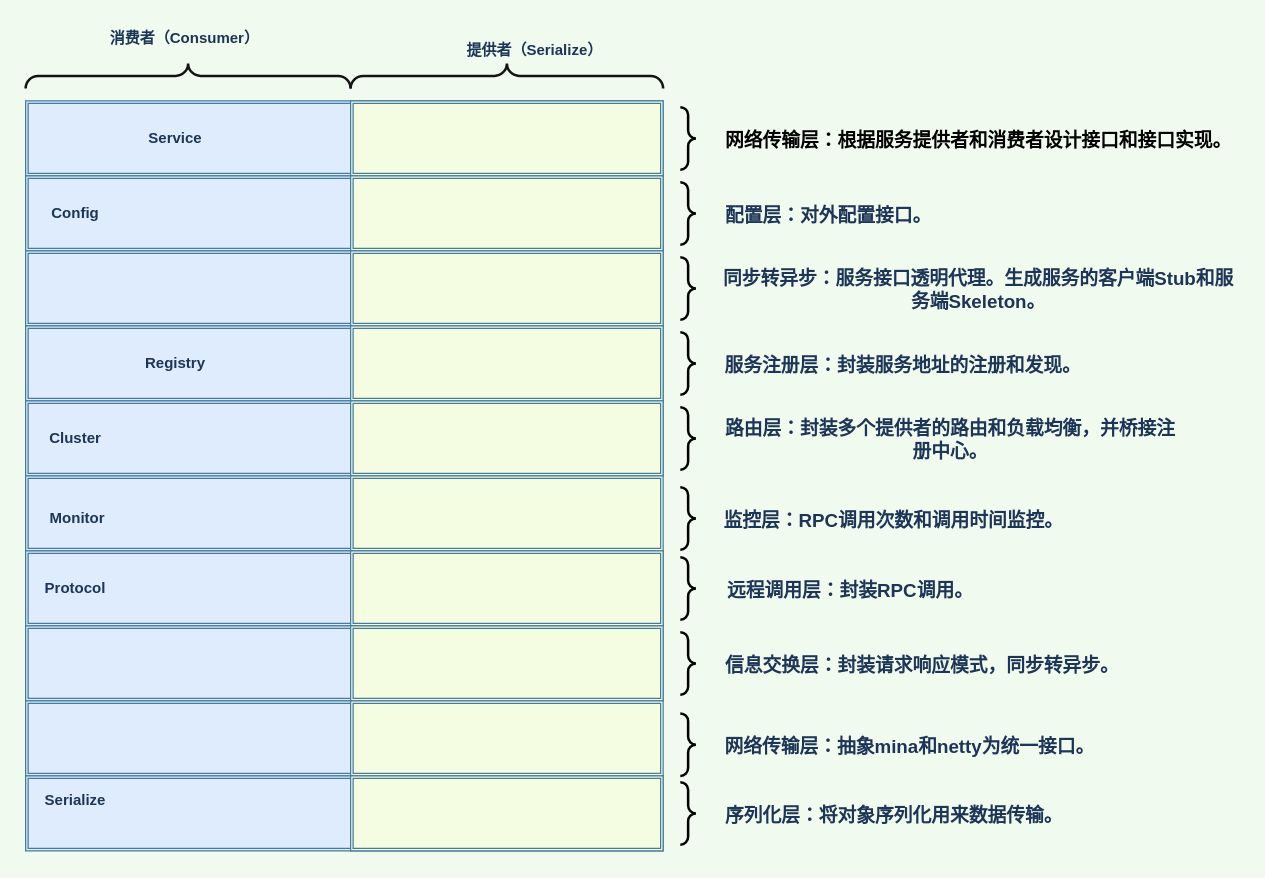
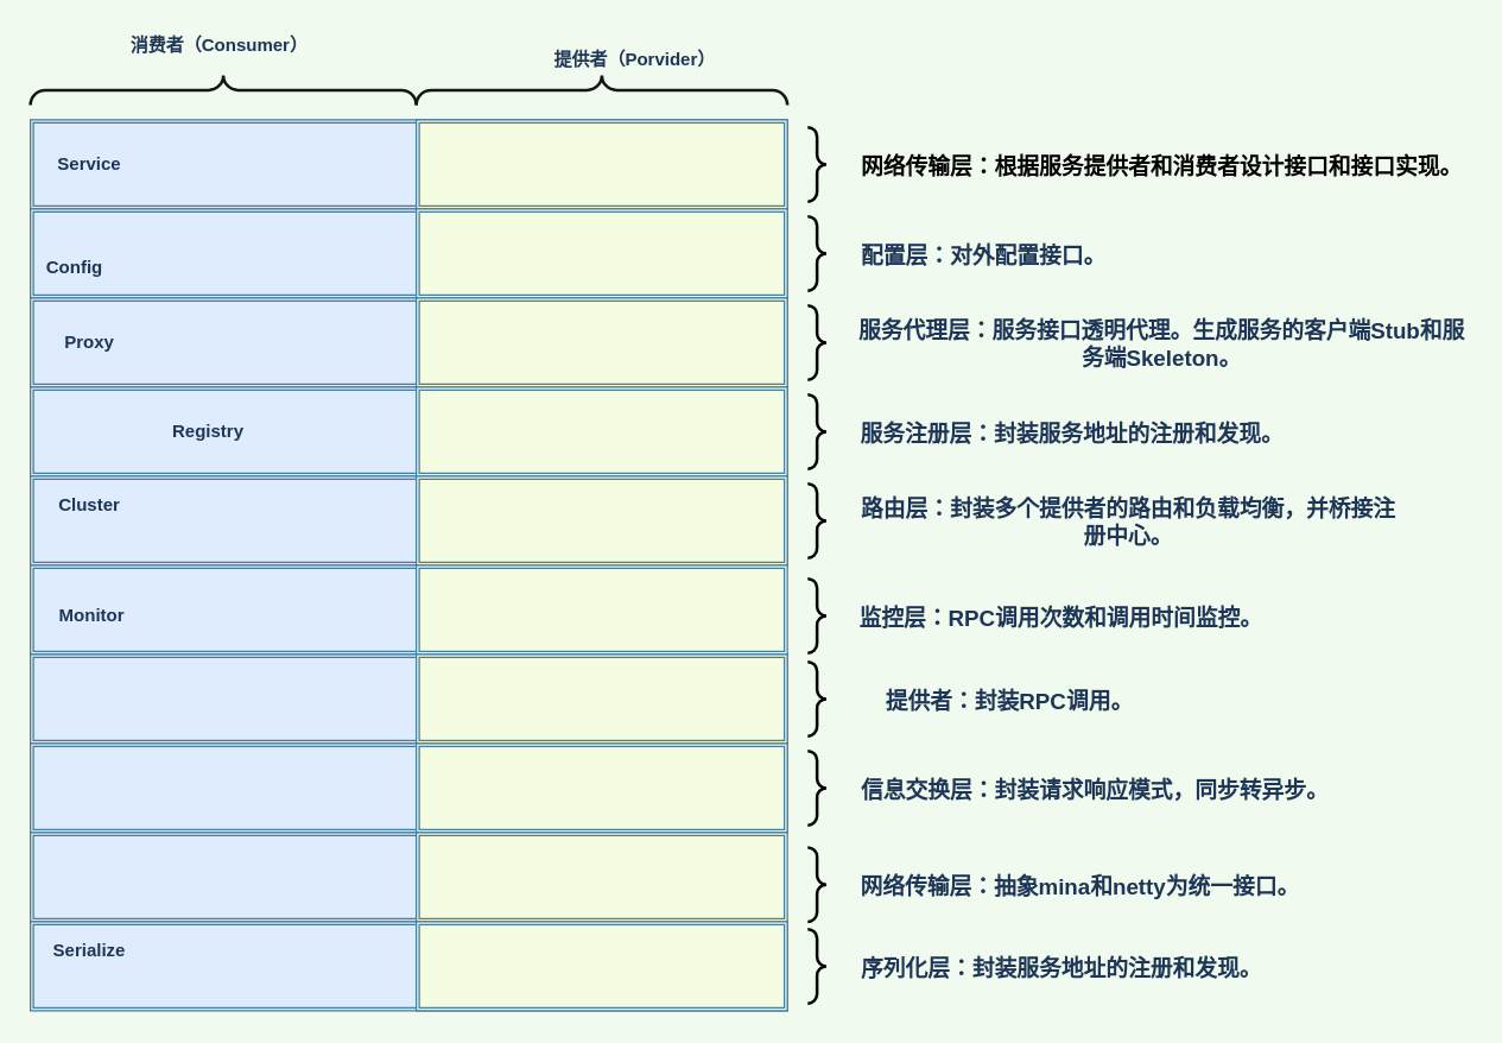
- <mxCell id="33" value="&lt;b&gt;提供者（Serialize）&lt;/b&gt;" style="text;html=1;strokeColor=none;fillColor=none;align=center;verticalAlign=middle;whiteSpace=wrap;rounded=0;fontColor=#1D3557;" vertex="1" parent="1"><mxGeometry x="360" y="30" width="135" height="20" as="geometry" /></mxCell>
+ <mxCell id="33" value="&lt;b&gt;提供者（Porvider）&lt;/b&gt;" style="text;html=1;strokeColor=none;fillColor=none;align=center;verticalAlign=middle;whiteSpace=wrap;rounded=0;fontColor=#1D3557;" vertex="1" parent="1"><mxGeometry x="360" y="30" width="135" height="20" as="geometry" /></mxCell>
- <mxCell id="22" value="&lt;b&gt;Service&lt;/b&gt;" style="text;html=1;strokeColor=none;fillColor=none;align=center;verticalAlign=middle;whiteSpace=wrap;rounded=0;fontColor=#1D3557;" vertex="1" parent="1"><mxGeometry x="120" y="100" width="40" height="20" as="geometry" /></mxCell>
+ <mxCell id="22" value="&lt;b&gt;Service&lt;/b&gt;" style="text;html=1;strokeColor=none;fillColor=none;align=center;verticalAlign=middle;whiteSpace=wrap;rounded=0;fontColor=#1D3557;" vertex="1" parent="1"><mxGeometry x="40" y="100" width="40" height="20" as="geometry" /></mxCell>
- <mxCell id="23" value="&lt;b&gt;Config&lt;/b&gt;" style="text;html=1;strokeColor=none;fillColor=none;align=center;verticalAlign=middle;whiteSpace=wrap;rounded=0;fontColor=#1D3557;" vertex="1" parent="1"><mxGeometry x="40" y="160" width="40" height="20" as="geometry" /></mxCell>
+ <mxCell id="23" value="&lt;b&gt;Config&lt;/b&gt;" style="text;html=1;strokeColor=none;fillColor=none;align=center;verticalAlign=middle;whiteSpace=wrap;rounded=0;fontColor=#1D3557;" vertex="1" parent="1"><mxGeometry x="30" y="170" width="40" height="20" as="geometry" /></mxCell>
+ <mxCell id="24" value="&lt;b&gt;Proxy&lt;/b&gt;" style="text;html=1;strokeColor=none;fillColor=none;align=center;verticalAlign=middle;whiteSpace=wrap;rounded=0;fontColor=#1D3557;" vertex="1" parent="1"><mxGeometry x="40" y="220" width="40" height="20" as="geometry" /></mxCell>
- <mxCell id="39" value="&lt;b&gt;&lt;font style=&quot;font-size: 15px&quot;&gt;同步转异步：服务接口透明代理。生成服务的客户端Stub和服务端Skeleton。&lt;/font&gt;&lt;/b&gt;" style="text;html=1;strokeColor=none;fillColor=none;align=center;verticalAlign=middle;whiteSpace=wrap;rounded=0;fontColor=#1D3557;" vertex="1" parent="1"><mxGeometry x="575" y="230" width="415" as="geometry" /></mxCell>
+ <mxCell id="39" value="&lt;b&gt;&lt;font style=&quot;font-size: 15px&quot;&gt;服务代理层：服务接口透明代理。生成服务的客户端Stub和服务端Skeleton。&lt;/font&gt;&lt;/b&gt;" style="text;html=1;strokeColor=none;fillColor=none;align=center;verticalAlign=middle;whiteSpace=wrap;rounded=0;fontColor=#1D3557;" vertex="1" parent="1"><mxGeometry x="575" y="230" width="415" as="geometry" /></mxCell>
- <mxCell id="26" value="&lt;b&gt;Cluster&lt;br&gt;&lt;/b&gt;" style="text;html=1;strokeColor=none;fillColor=none;align=center;verticalAlign=middle;whiteSpace=wrap;rounded=0;fontColor=#1D3557;" vertex="1" parent="1"><mxGeometry x="40" y="340" width="40" height="20" as="geometry" /></mxCell>
+ <mxCell id="26" value="&lt;b&gt;Cluster&lt;br&gt;&lt;/b&gt;" style="text;html=1;strokeColor=none;fillColor=none;align=center;verticalAlign=middle;whiteSpace=wrap;rounded=0;fontColor=#1D3557;" vertex="1" parent="1"><mxGeometry x="40" y="330" width="40" height="20" as="geometry" /></mxCell>
- <mxCell id="28" value="&lt;b&gt;Protocol&lt;br&gt;&lt;/b&gt;" style="text;html=1;strokeColor=none;fillColor=none;align=center;verticalAlign=middle;whiteSpace=wrap;rounded=0;fontColor=#1D3557;" vertex="1" parent="1"><mxGeometry x="40" y="460" width="40" height="20" as="geometry" /></mxCell>
- <mxCell id="47" value="&lt;b&gt;&lt;font style=&quot;font-size: 15px&quot;&gt;远程调用层：封装RPC调用。&lt;/font&gt;&lt;/b&gt;" style="text;html=1;strokeColor=none;fillColor=none;align=center;verticalAlign=middle;whiteSpace=wrap;rounded=0;fontColor=#1D3557;" vertex="1" parent="1"><mxGeometry x="580" y="470" width="200" as="geometry" /></mxCell>
+ <mxCell id="47" value="&lt;b&gt;&lt;font style=&quot;font-size: 15px&quot;&gt;提供者：封装RPC调用。&lt;/font&gt;&lt;/b&gt;" style="text;html=1;strokeColor=none;fillColor=none;align=center;verticalAlign=middle;whiteSpace=wrap;rounded=0;fontColor=#1D3557;" vertex="1" parent="1"><mxGeometry x="580" y="470" width="200" as="geometry" /></mxCell>
- <mxCell id="53" value="&lt;b&gt;&lt;font style=&quot;font-size: 15px&quot;&gt;序列化层：将对象序列化用来数据传输。&lt;/font&gt;&lt;/b&gt;" style="text;html=1;strokeColor=none;fillColor=none;align=center;verticalAlign=middle;whiteSpace=wrap;rounded=0;fontColor=#1D3557;" vertex="1" parent="1"><mxGeometry x="575" y="650" width="280" as="geometry" /></mxCell>
+ <mxCell id="53" value="&lt;b&gt;&lt;font style=&quot;font-size: 15px&quot;&gt;序列化层：封装服务地址的注册和发现。&lt;/font&gt;&lt;/b&gt;" style="text;html=1;strokeColor=none;fillColor=none;align=center;verticalAlign=middle;whiteSpace=wrap;rounded=0;fontColor=#1D3557;" vertex="1" parent="1"><mxGeometry x="575" y="650" width="280" as="geometry" /></mxCell>
